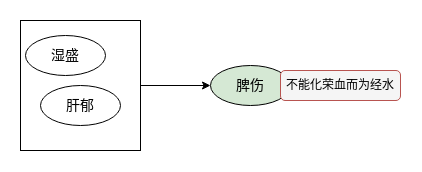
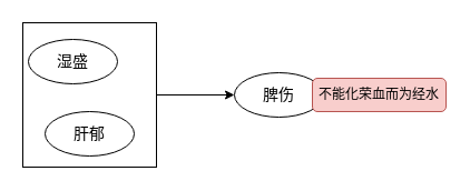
- <mxCell id="7" value="脾伤" style="ellipse;whiteSpace=wrap;html=1;fontSize=14;fillColor=#d5e8d4;" vertex="1" parent="6"><mxGeometry width="80" height="40" as="geometry" /></mxCell>
+ <mxCell id="7" value="脾伤" style="ellipse;whiteSpace=wrap;html=1;fontSize=14;" vertex="1" parent="6"><mxGeometry width="80" height="40" as="geometry" /></mxCell>
- <mxCell id="8" value="不能化荣血而为经水" style="rounded=1;whiteSpace=wrap;html=1;fillColor=#f5f5f5;strokeColor=#b85450;" vertex="1" parent="1"><mxGeometry x="280" y="70" width="120" height="30" as="geometry" /></mxCell>
+ <mxCell id="8" value="不能化荣血而为经水" style="rounded=1;whiteSpace=wrap;html=1;fillColor=#f8cecc;strokeColor=#b85450;" vertex="1" parent="1"><mxGeometry x="280" y="70" width="120" height="30" as="geometry" /></mxCell>
- <mxCell id="5" value="肝郁" style="ellipse;whiteSpace=wrap;html=1;fontSize=14;" vertex="1" parent="1"><mxGeometry x="40" y="85" width="80" height="40" as="geometry" /></mxCell>
+ <mxCell id="5" value="肝郁" style="ellipse;whiteSpace=wrap;html=1;fontSize=14;" vertex="1" parent="1"><mxGeometry x="40" y="100" width="80" height="40" as="geometry" /></mxCell>
